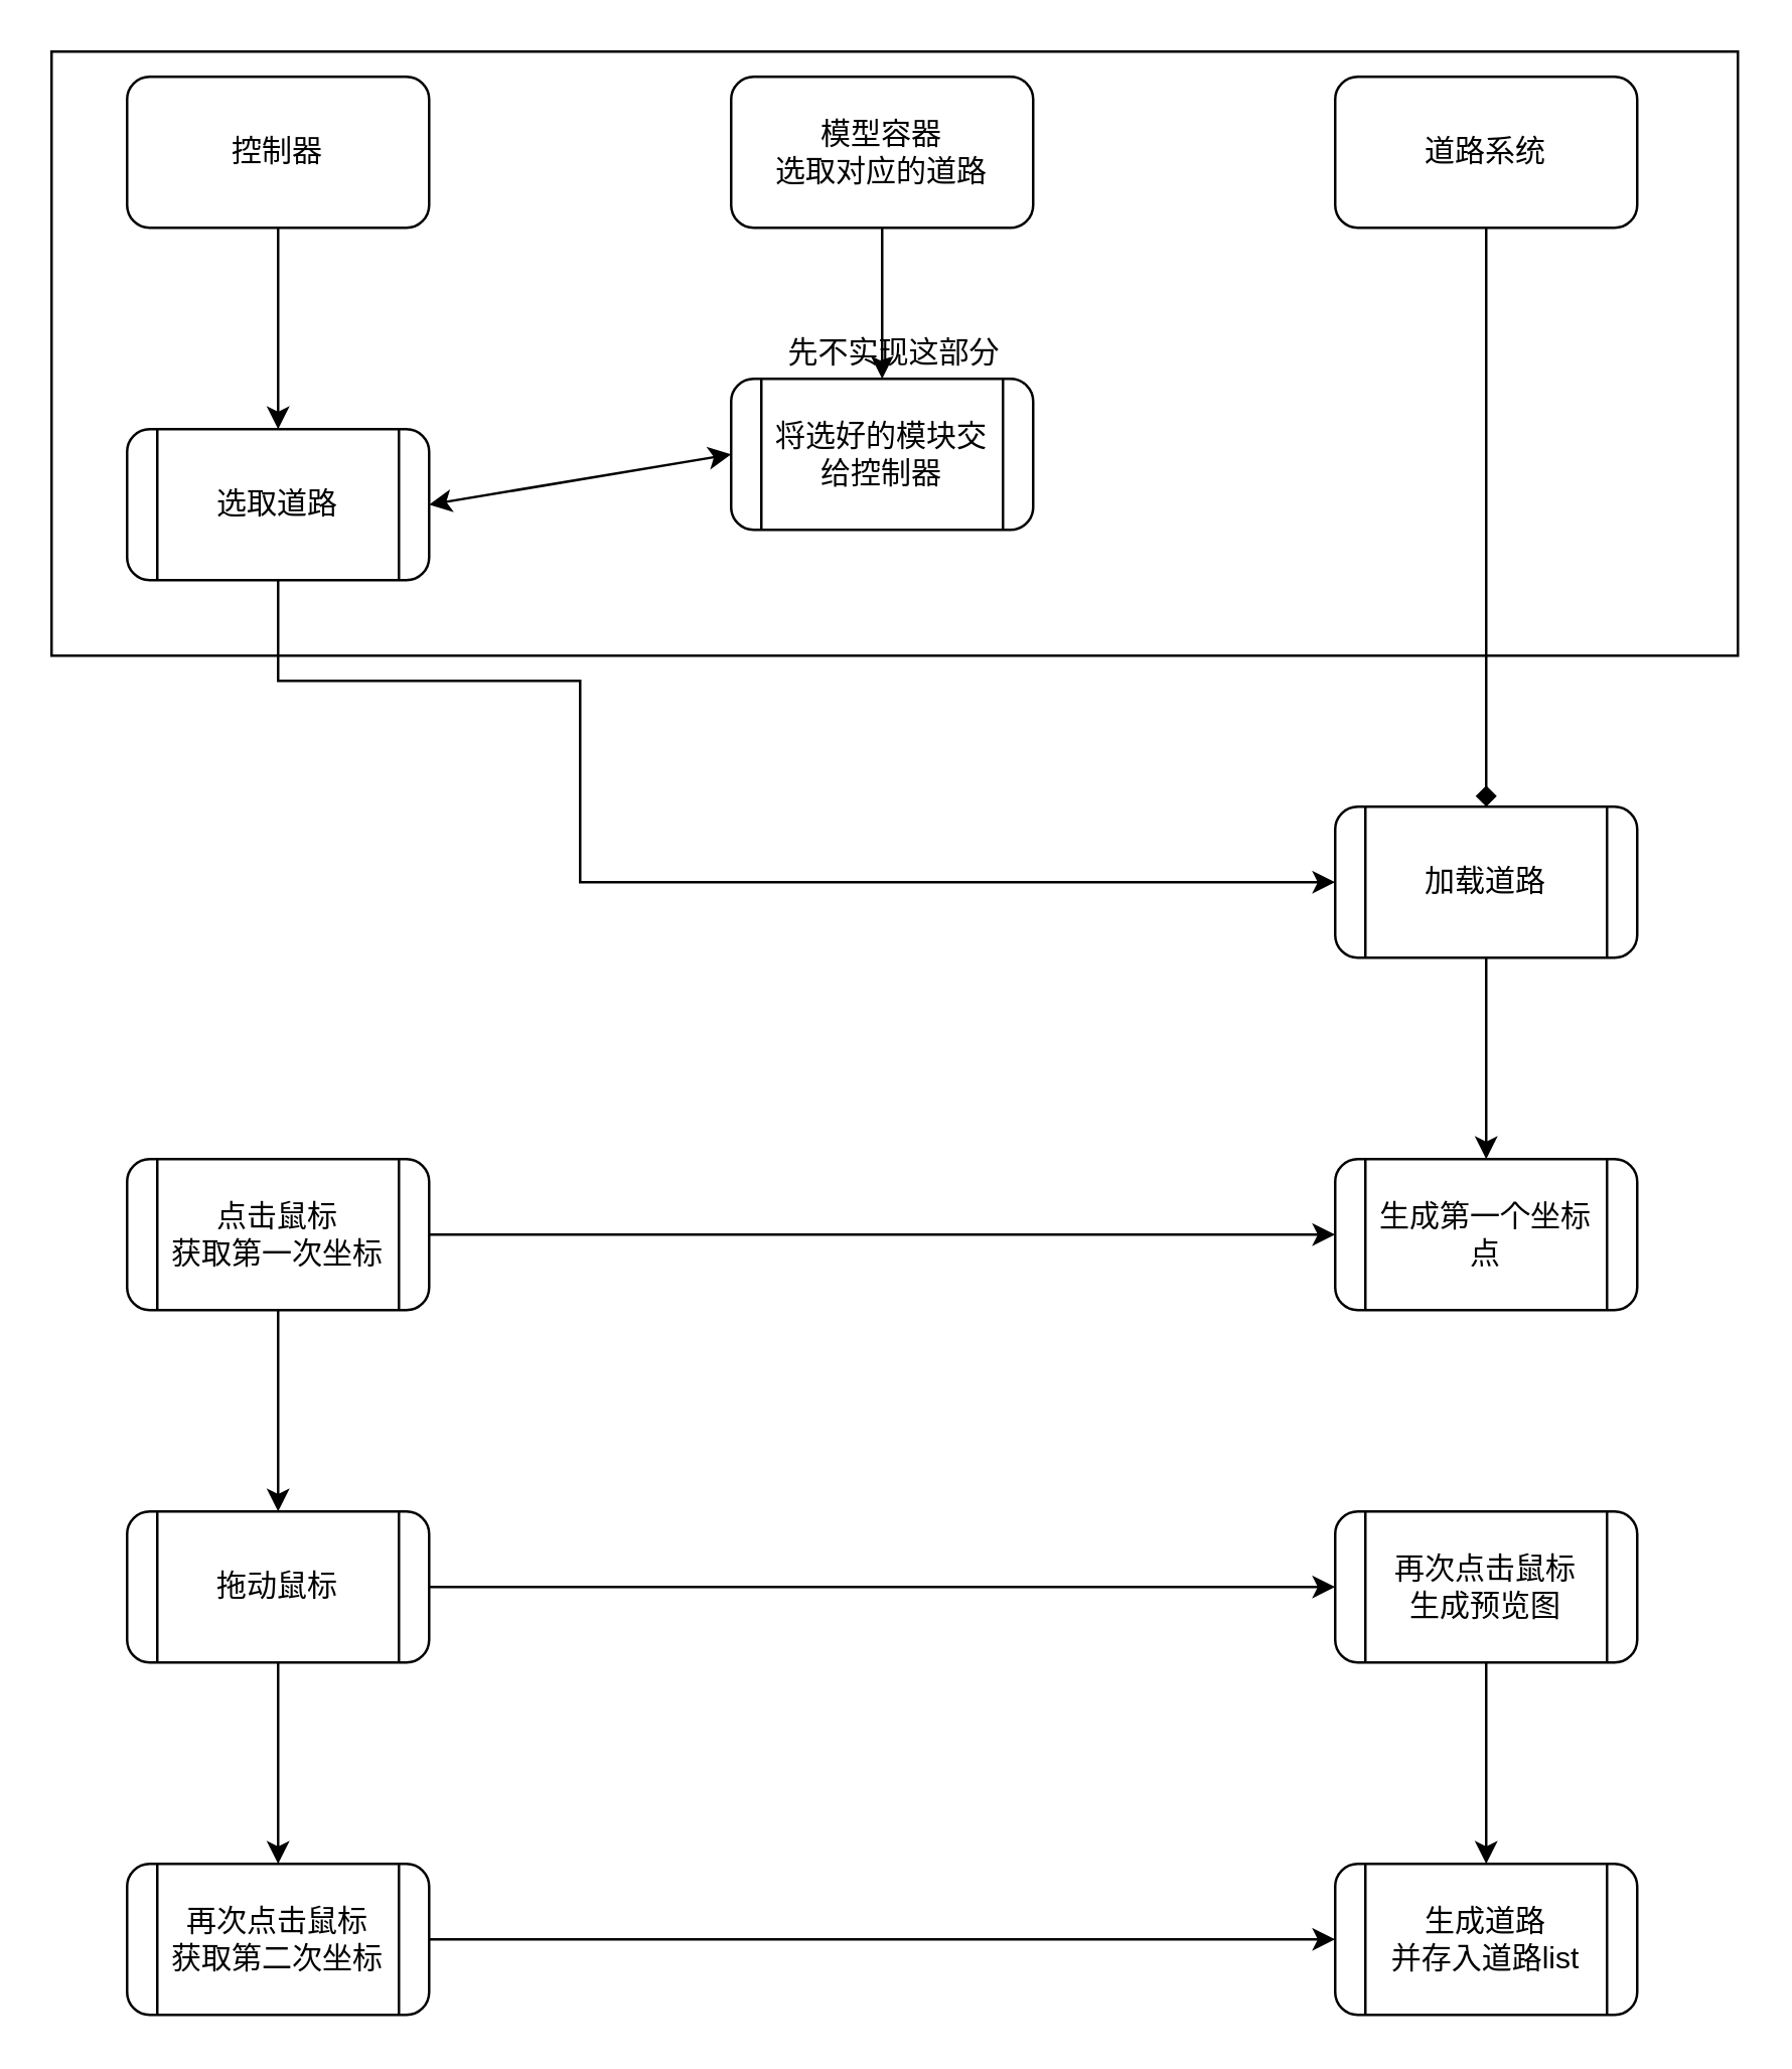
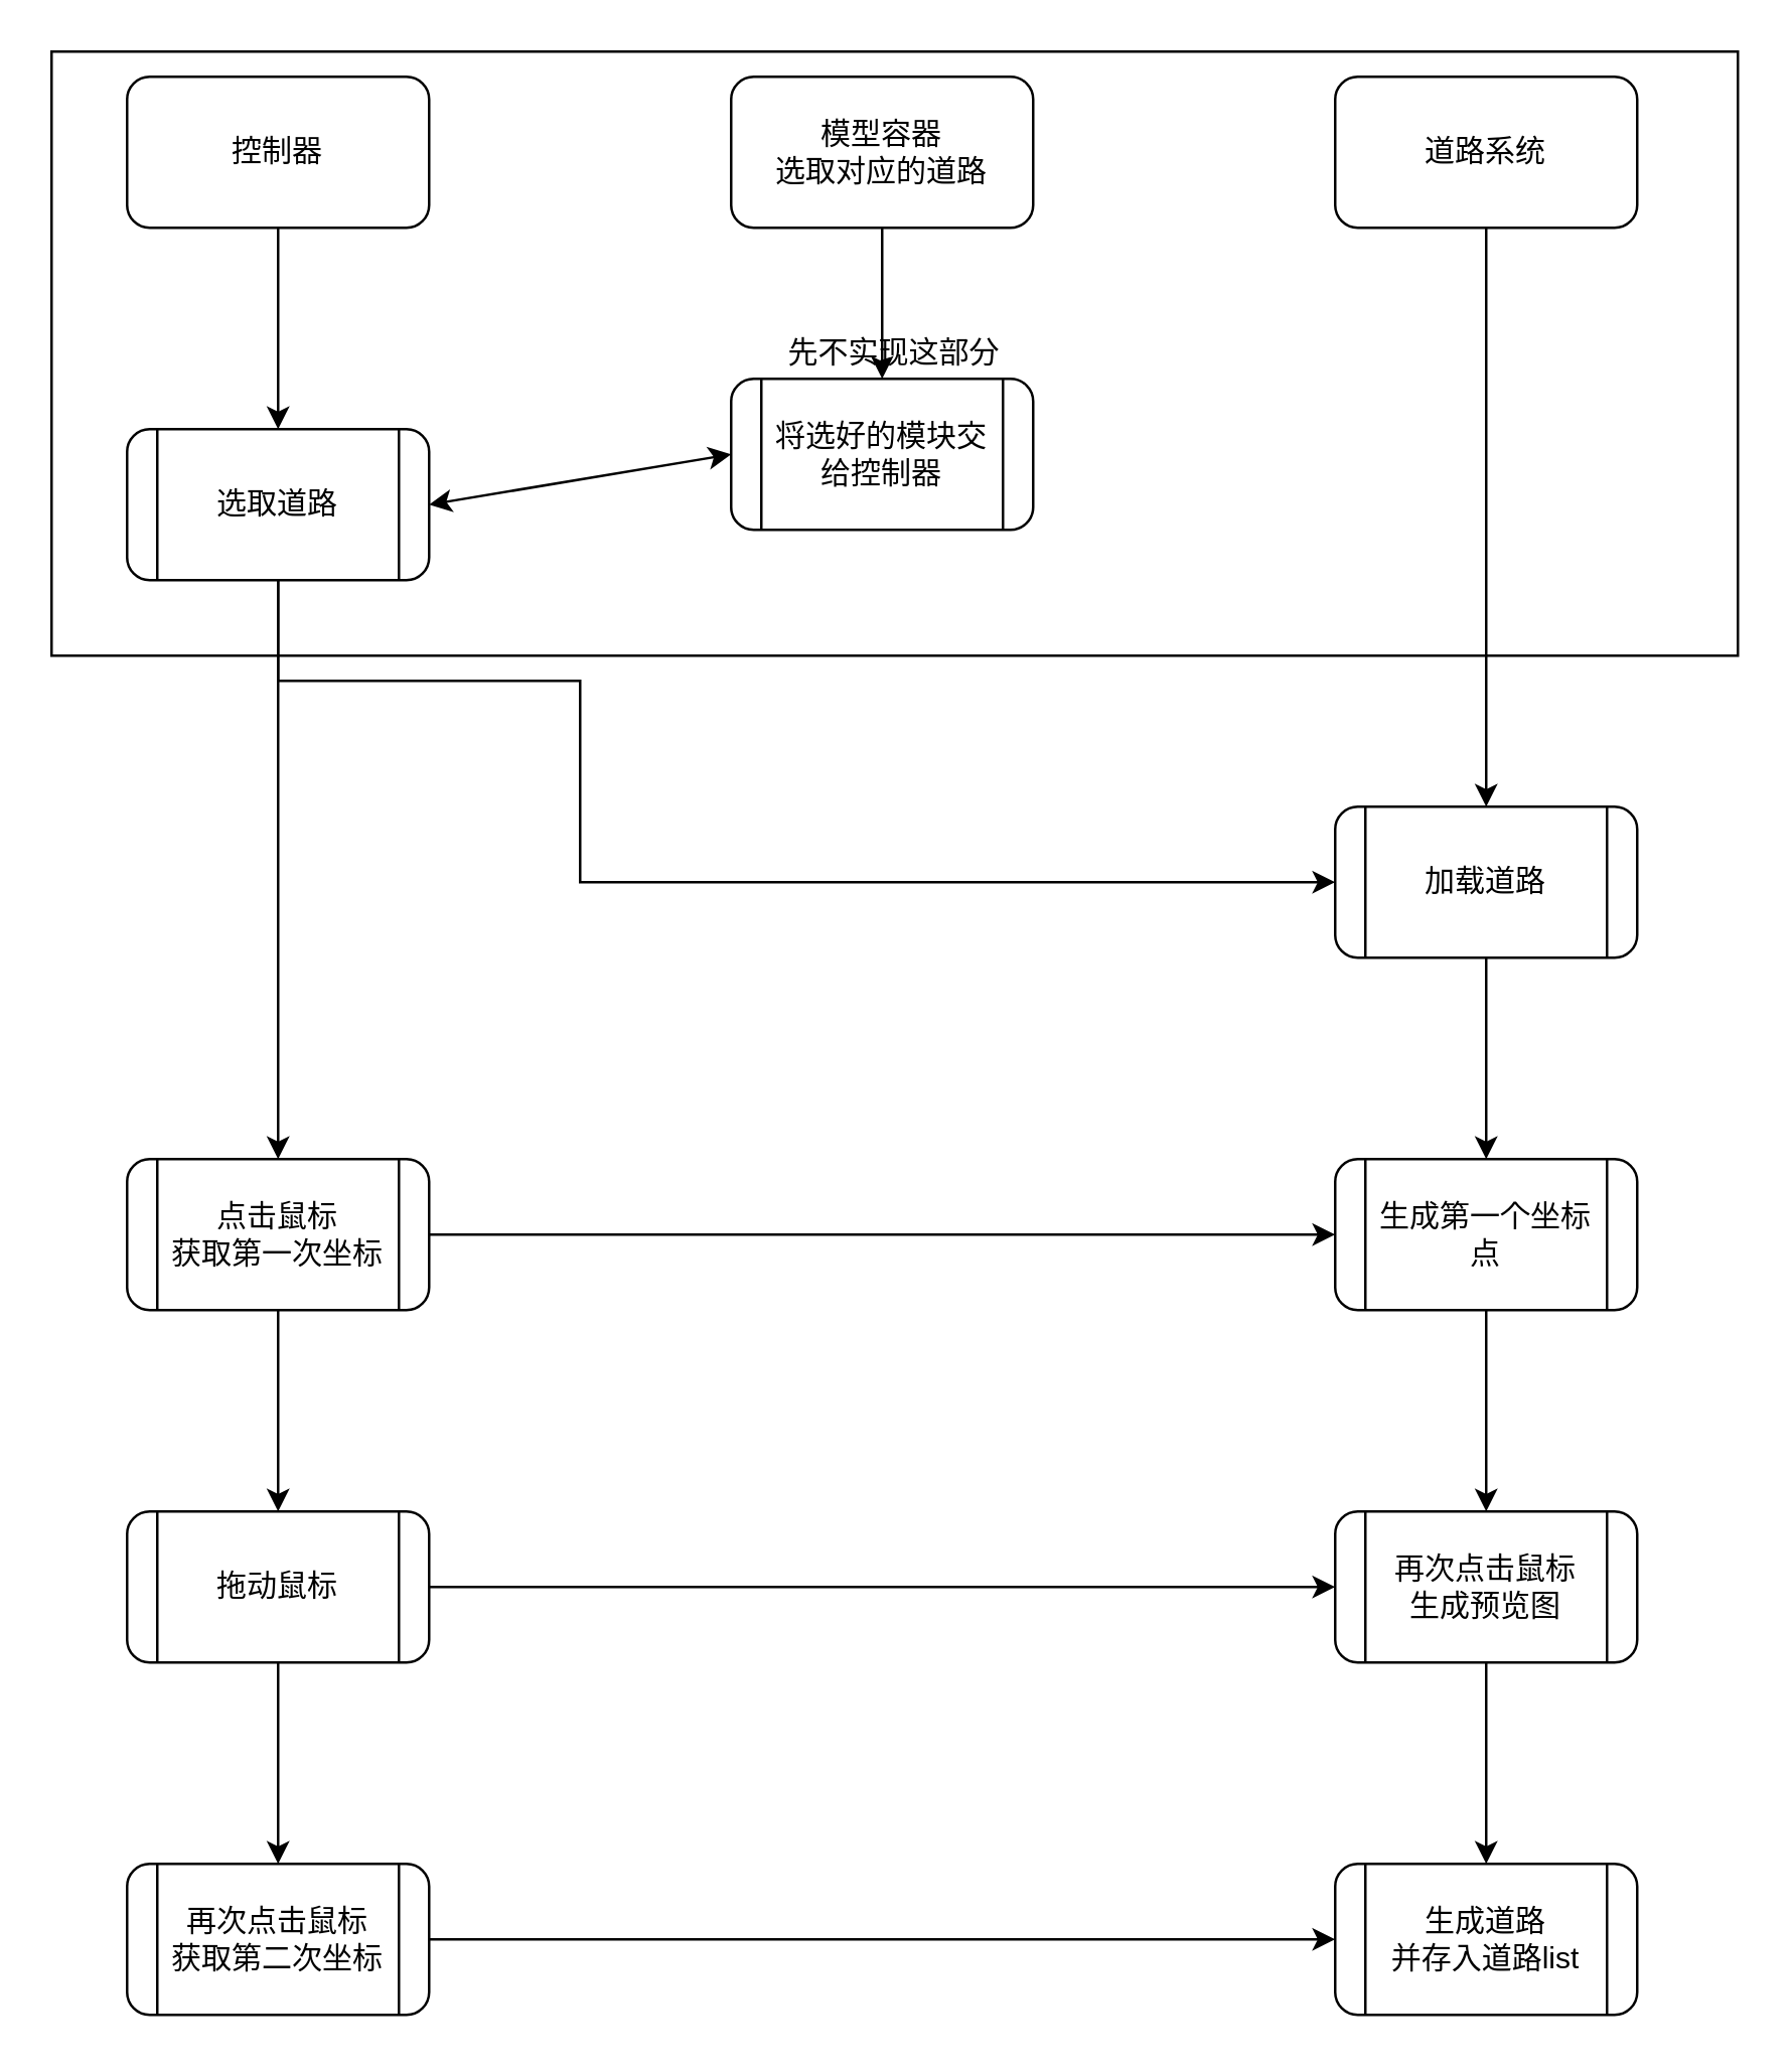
- <mxCell id="7" value="" style="edgeStyle=orthogonalEdgeStyle;rounded=0;orthogonalLoop=1;jettySize=auto;html=1;endArrow=diamond;" edge="1" parent="1" source="8" target="15"><mxGeometry relative="1" as="geometry" /></mxCell>
+ <mxCell id="7" value="" style="edgeStyle=orthogonalEdgeStyle;rounded=0;orthogonalLoop=1;jettySize=auto;html=1;" edge="1" parent="1" source="8" target="15"><mxGeometry relative="1" as="geometry" /></mxCell>
+ <mxCell id="10" value="" style="edgeStyle=orthogonalEdgeStyle;rounded=0;orthogonalLoop=1;jettySize=auto;html=1;" edge="1" parent="1" source="11" target="18"><mxGeometry relative="1" as="geometry" /></mxCell>
+ <mxCell id="19" value="" style="edgeStyle=orthogonalEdgeStyle;rounded=0;orthogonalLoop=1;jettySize=auto;html=1;" edge="1" parent="1" source="20" target="25"><mxGeometry relative="1" as="geometry" /></mxCell>
